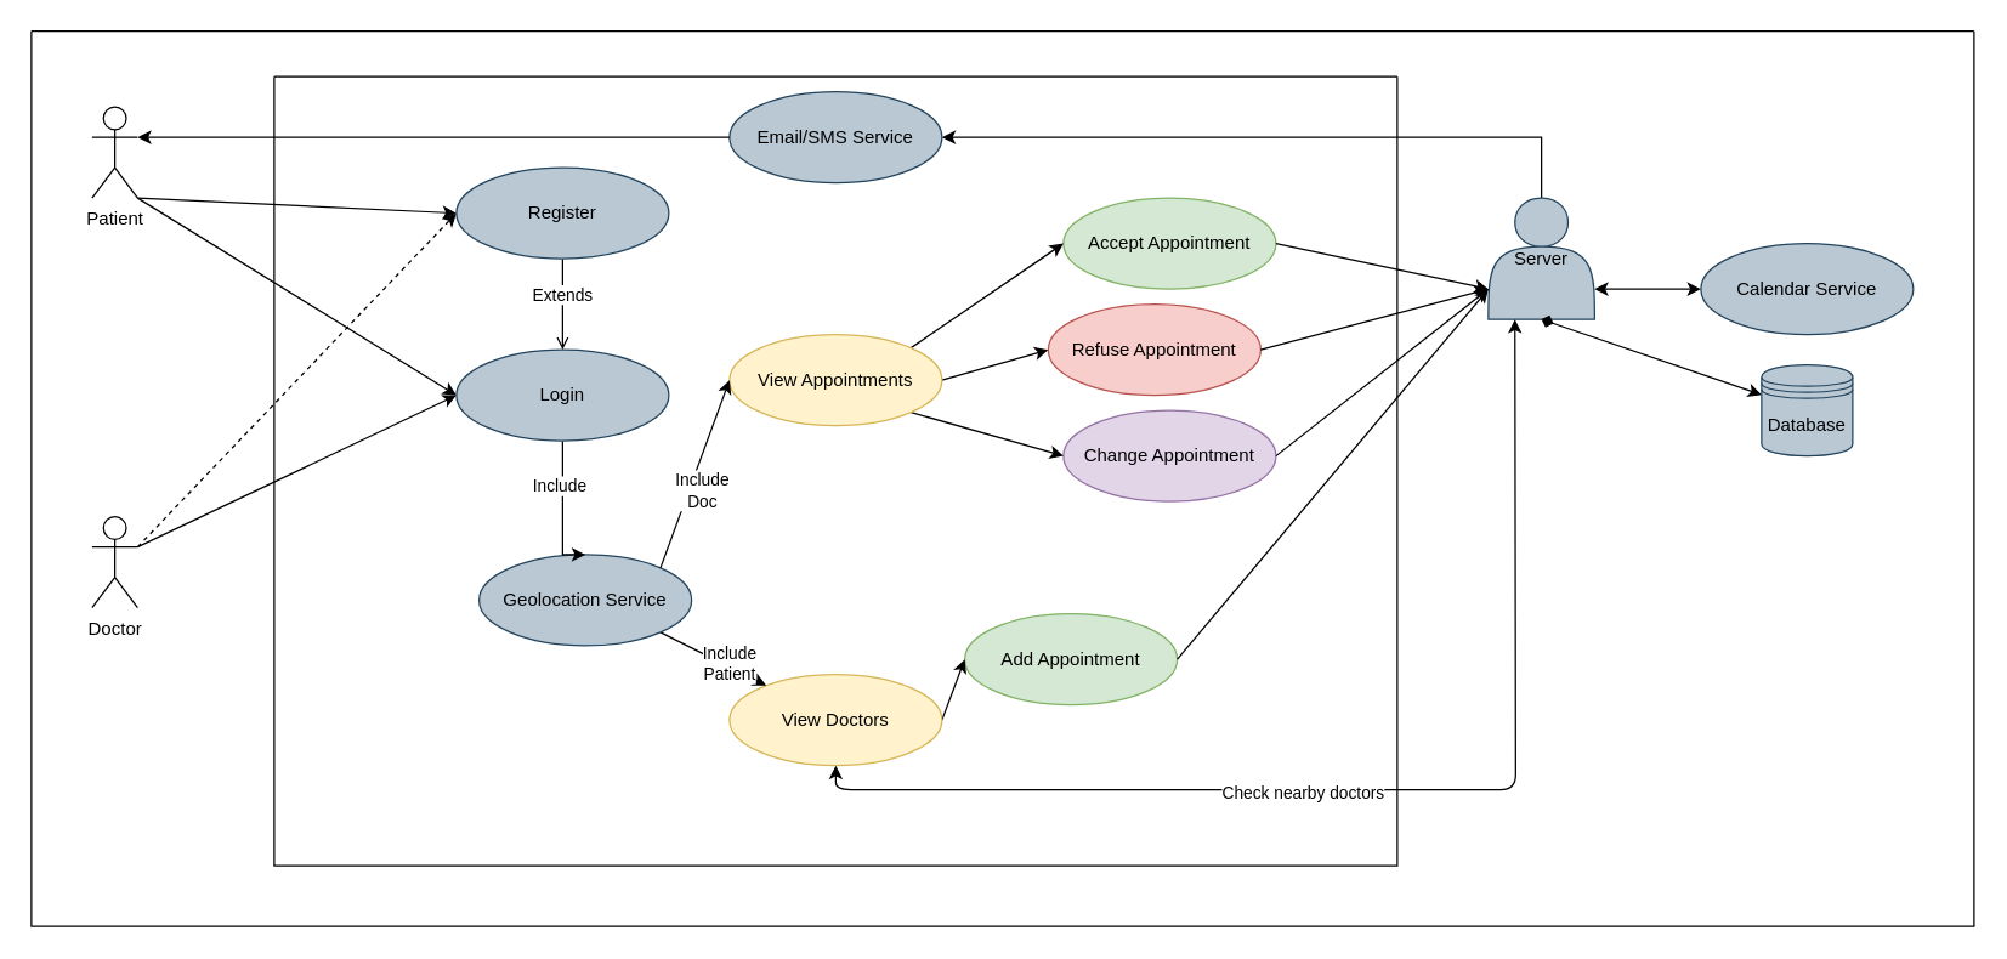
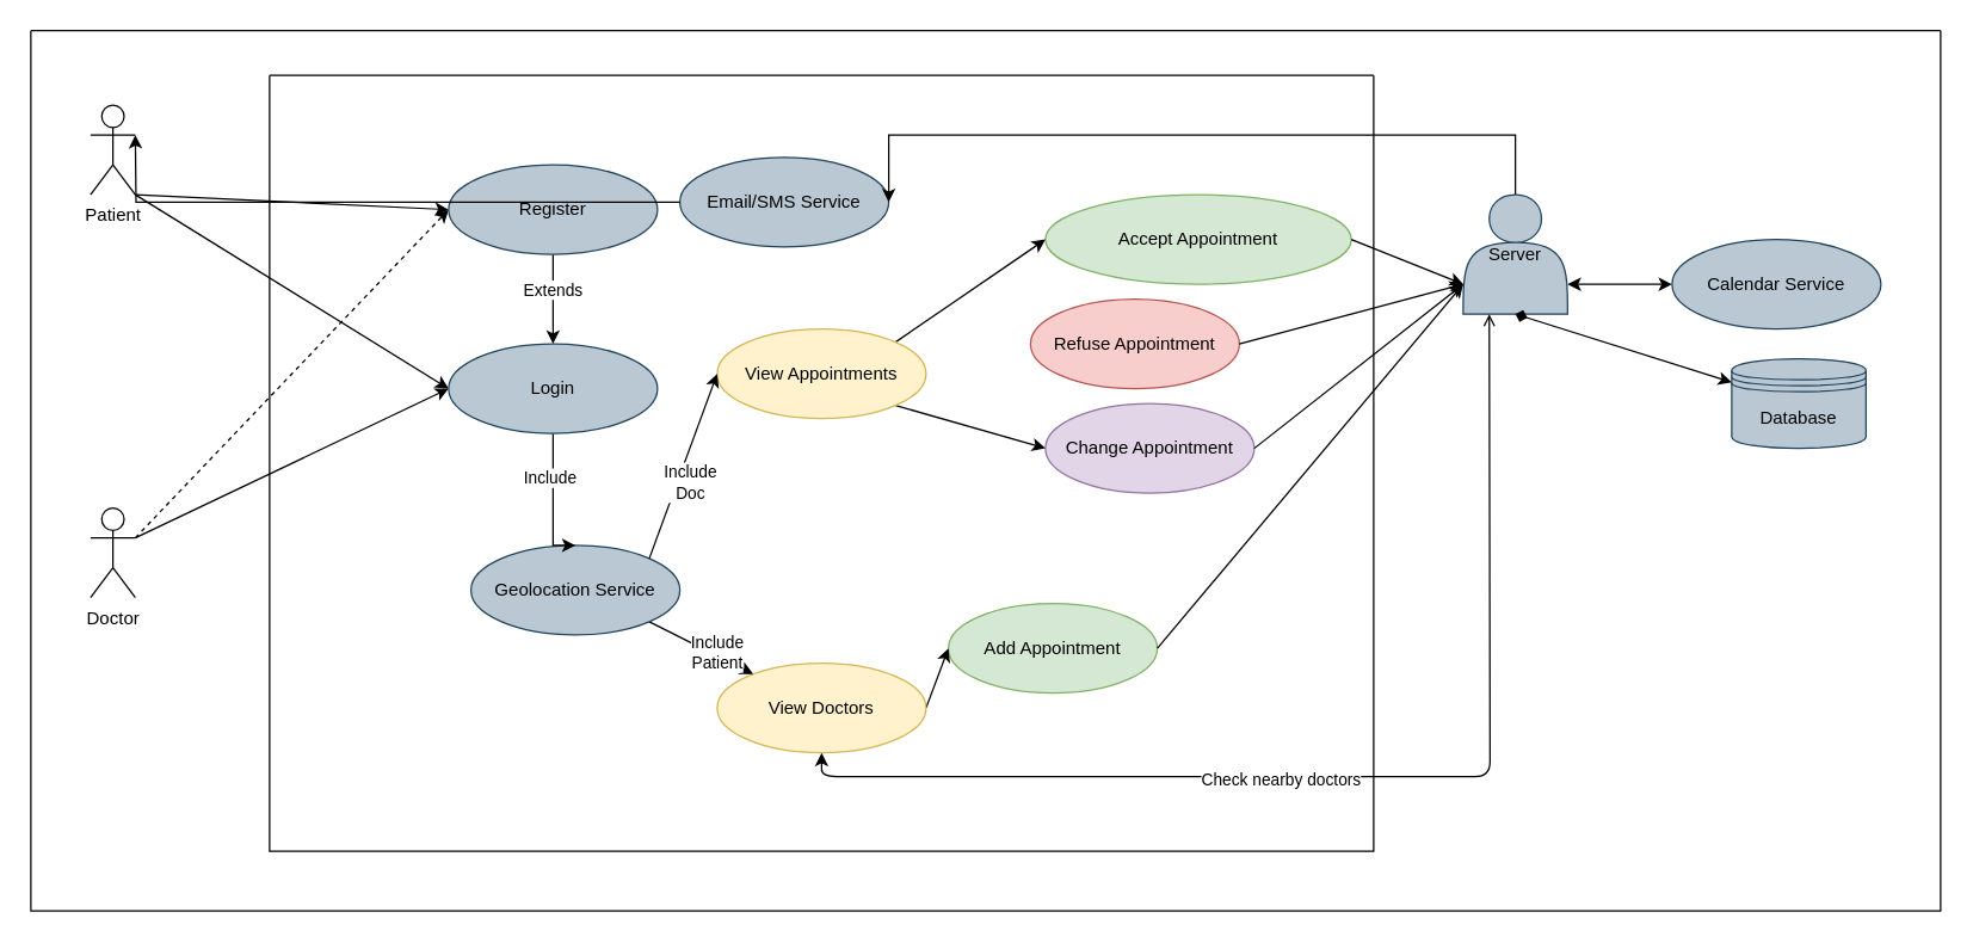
- <mxCell id="28" value="Email/SMS Service" style="ellipse;whiteSpace=wrap;html=1;fillColor=#bac8d3;strokeColor=#23445d;" vertex="1" parent="8"><mxGeometry x="300" y="10" width="140" height="60" as="geometry" /></mxCell>
+ <mxCell id="28" value="Email/SMS Service" style="ellipse;whiteSpace=wrap;html=1;fillColor=#bac8d3;strokeColor=#23445d;" vertex="1" parent="8"><mxGeometry x="275" y="55" width="140" height="60" as="geometry" /></mxCell>
- <mxCell id="12" value="Accept Appointment" style="ellipse;whiteSpace=wrap;html=1;fillColor=#d5e8d4;strokeColor=#82b366;" vertex="1" parent="8"><mxGeometry x="520" y="80" width="140" height="60" as="geometry" /></mxCell>
+ <mxCell id="12" value="Accept Appointment" style="ellipse;whiteSpace=wrap;html=1;fillColor=#d5e8d4;strokeColor=#82b366;" vertex="1" parent="8"><mxGeometry x="520" y="80" width="205" height="60" as="geometry" /></mxCell>
- <mxCell id="40" value="" style="endArrow=classic;startArrow=classic;html=1;exitX=0.5;exitY=1;exitDx=0;exitDy=0;entryX=0.25;entryY=1;entryDx=0;entryDy=0;" edge="1" parent="1" source="14" target="32"><mxGeometry width="50" height="50" relative="1" as="geometry"><mxPoint x="630" y="440" as="sourcePoint" /><mxPoint x="680" y="390" as="targetPoint" /><Array as="points"><mxPoint x="550" y="520" /><mxPoint x="998" y="520" /></Array></mxGeometry></mxCell>
+ <mxCell id="40" value="" style="endArrow=open;startArrow=classic;html=1;exitX=0.5;exitY=1;exitDx=0;exitDy=0;entryX=0.25;entryY=1;entryDx=0;entryDy=0;" edge="1" parent="1" source="14" target="32"><mxGeometry width="50" height="50" relative="1" as="geometry"><mxPoint x="630" y="440" as="sourcePoint" /><mxPoint x="680" y="390" as="targetPoint" /><Array as="points"><mxPoint x="550" y="520" /><mxPoint x="998" y="520" /></Array></mxGeometry></mxCell>
- <mxCell id="25" style="edgeStyle=orthogonalEdgeStyle;rounded=0;orthogonalLoop=1;jettySize=auto;html=1;exitX=0.5;exitY=1;exitDx=0;exitDy=0;entryX=0.5;entryY=0;entryDx=0;entryDy=0;endArrow=open;" edge="1" parent="8" source="27" target="24"><mxGeometry relative="1" as="geometry" /></mxCell>
+ <mxCell id="25" style="edgeStyle=orthogonalEdgeStyle;rounded=0;orthogonalLoop=1;jettySize=auto;html=1;exitX=0.5;exitY=1;exitDx=0;exitDy=0;entryX=0.5;entryY=0;entryDx=0;entryDy=0;" edge="1" parent="8" source="27" target="24"><mxGeometry relative="1" as="geometry" /></mxCell>
- <mxCell id="16" style="rounded=0;orthogonalLoop=1;jettySize=auto;html=1;exitX=1;exitY=0.5;exitDx=0;exitDy=0;entryX=0;entryY=0.5;entryDx=0;entryDy=0;" edge="1" parent="8" source="18" target="11"><mxGeometry relative="1" as="geometry" /></mxCell>
- <mxCell id="33" value="Database" style="shape=datastore;whiteSpace=wrap;html=1;fillColor=#bac8d3;strokeColor=#23445d;" vertex="1" parent="1"><mxGeometry x="1160" y="240" width="60" height="60" as="geometry" /></mxCell>
+ <mxCell id="33" value="Database" style="shape=datastore;whiteSpace=wrap;html=1;fillColor=#bac8d3;strokeColor=#23445d;" vertex="1" parent="1"><mxGeometry x="1160" y="240" width="90" height="60" as="geometry" /></mxCell>
